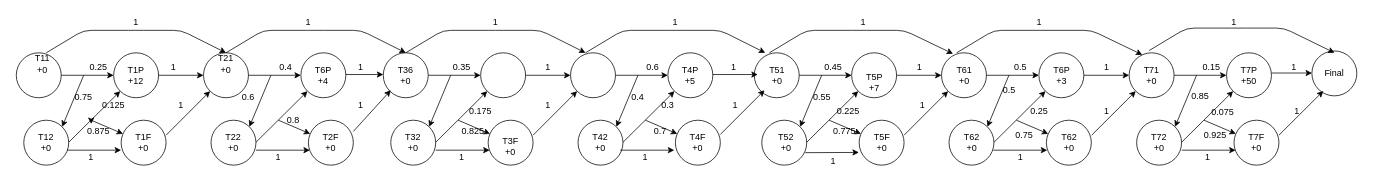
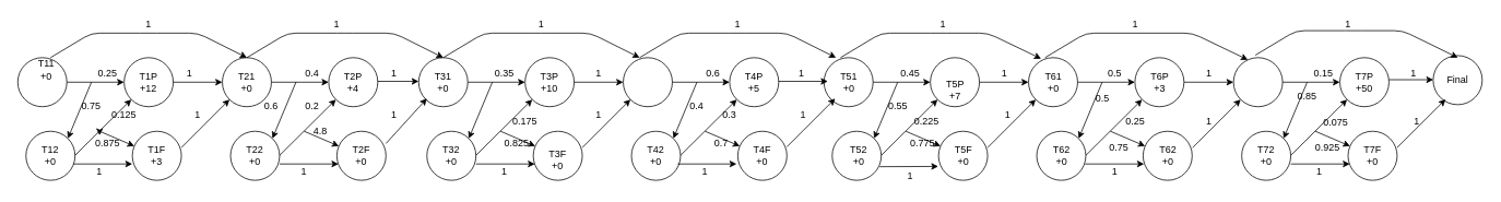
- <mxCell id="87" value="T21&lt;br&gt;+0&lt;br&gt;" style="text;html=1;strokeColor=none;fillColor=none;align=center;verticalAlign=middle;whiteSpace=wrap;rounded=0;" vertex="1" parent="1"><mxGeometry x="280" y="75" width="40" height="20" as="geometry" /></mxCell>
+ <mxCell id="87" value="T21&lt;br&gt;+0&lt;br&gt;" style="text;html=1;strokeColor=none;fillColor=none;align=center;verticalAlign=middle;whiteSpace=wrap;rounded=0;" vertex="1" parent="1"><mxGeometry x="280" y="90" width="40" height="20" as="geometry" /></mxCell>
- <mxCell id="90" value="T6P&lt;br&gt;+4&lt;br&gt;" style="text;html=1;strokeColor=none;fillColor=none;align=center;verticalAlign=middle;whiteSpace=wrap;rounded=0;" vertex="1" parent="1"><mxGeometry x="410" y="90" width="40" height="20" as="geometry" /></mxCell>
+ <mxCell id="90" value="T2P&lt;br&gt;+4&lt;br&gt;" style="text;html=1;strokeColor=none;fillColor=none;align=center;verticalAlign=middle;whiteSpace=wrap;rounded=0;" vertex="1" parent="1"><mxGeometry x="410" y="90" width="40" height="20" as="geometry" /></mxCell>
- <mxCell id="106" value="T36&lt;br&gt;+0&lt;br&gt;" style="text;html=1;strokeColor=none;fillColor=none;align=center;verticalAlign=middle;whiteSpace=wrap;rounded=0;" vertex="1" parent="1"><mxGeometry x="520" y="90" width="40" height="20" as="geometry" /></mxCell>
+ <mxCell id="106" value="T31&lt;br&gt;+0&lt;br&gt;" style="text;html=1;strokeColor=none;fillColor=none;align=center;verticalAlign=middle;whiteSpace=wrap;rounded=0;" vertex="1" parent="1"><mxGeometry x="520" y="90" width="40" height="20" as="geometry" /></mxCell>
+ <mxCell id="109" value="T3P&lt;br&gt;+10&lt;br&gt;" style="text;html=1;strokeColor=none;fillColor=none;align=center;verticalAlign=middle;whiteSpace=wrap;rounded=0;" vertex="1" parent="1"><mxGeometry x="650" y="90" width="40" height="20" as="geometry" /></mxCell>
- <mxCell id="143" value="T71&lt;br&gt;+0&lt;br&gt;" style="text;html=1;strokeColor=none;fillColor=none;align=center;verticalAlign=middle;whiteSpace=wrap;rounded=0;" vertex="1" parent="1"><mxGeometry x="1516" y="90" width="40" height="20" as="geometry" /></mxCell>
- <mxCell id="148" value="0.85" style="text;html=1;strokeColor=none;fillColor=none;align=center;verticalAlign=middle;whiteSpace=wrap;rounded=0;" vertex="1" parent="1"><mxGeometry x="1581" y="117.5" width="40" height="20" as="geometry" /></mxCell>
+ <mxCell id="148" value="0.85" style="text;html=1;strokeColor=none;fillColor=none;align=center;verticalAlign=middle;whiteSpace=wrap;rounded=0;" vertex="1" parent="1"><mxGeometry x="1576" y="107.5" width="40" height="20" as="geometry" /></mxCell>
+ <mxCell id="96" value="0.2" style="text;html=1;strokeColor=none;fillColor=none;align=center;verticalAlign=middle;whiteSpace=wrap;rounded=0;" vertex="1" parent="1"><mxGeometry x="360" y="120" width="40" height="20" as="geometry" /></mxCell>
- <mxCell id="97" value="0.8" style="text;html=1;strokeColor=none;fillColor=none;align=center;verticalAlign=middle;whiteSpace=wrap;rounded=0;" vertex="1" parent="1"><mxGeometry x="370" y="150" width="40" height="20" as="geometry" /></mxCell>
+ <mxCell id="97" value="4.8" style="text;html=1;strokeColor=none;fillColor=none;align=center;verticalAlign=middle;whiteSpace=wrap;rounded=0;" vertex="1" parent="1"><mxGeometry x="370" y="150" width="40" height="20" as="geometry" /></mxCell>
- <mxCell id="85" value="T1F&lt;br&gt;+0&lt;br&gt;" style="text;html=1;strokeColor=none;fillColor=none;align=center;verticalAlign=middle;whiteSpace=wrap;rounded=0;" vertex="1" parent="1"><mxGeometry x="170" y="180" width="40" height="20" as="geometry" /></mxCell>
+ <mxCell id="85" value="T1F&lt;br&gt;+3&lt;br&gt;" style="text;html=1;strokeColor=none;fillColor=none;align=center;verticalAlign=middle;whiteSpace=wrap;rounded=0;" vertex="1" parent="1"><mxGeometry x="170" y="180" width="40" height="20" as="geometry" /></mxCell>
